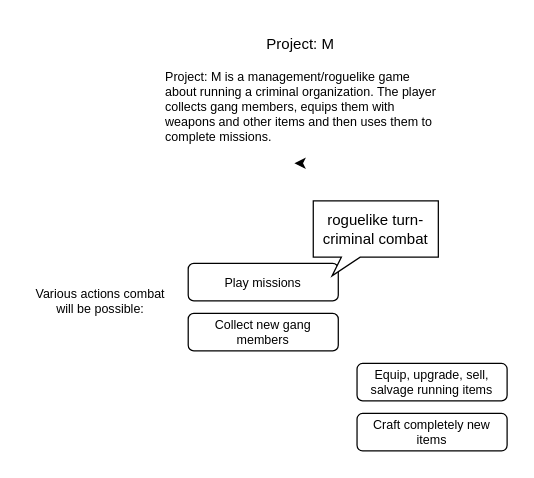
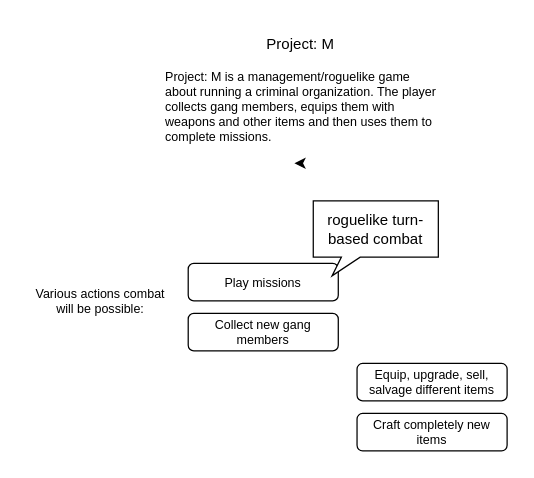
- <mxCell id="8" value="roguelike turn-criminal combat" style="whiteSpace=wrap;html=1;shape=mxgraph.basic.rectCallout;dx=30;dy=15;boundedLbl=1;" vertex="1" parent="1"><mxGeometry x="250" y="160" width="100" height="60" as="geometry" /></mxCell>
+ <mxCell id="8" value="roguelike turn-based combat" style="whiteSpace=wrap;html=1;shape=mxgraph.basic.rectCallout;dx=30;dy=15;boundedLbl=1;" vertex="1" parent="1"><mxGeometry x="250" y="160" width="100" height="60" as="geometry" /></mxCell>
- <mxCell id="9" value="Equip, upgrade, sell, salvage running items" style="rounded=1;whiteSpace=wrap;html=1;fontSize=10;" vertex="1" parent="1"><mxGeometry x="285" y="290" width="120" height="30" as="geometry" /></mxCell>
+ <mxCell id="9" value="Equip, upgrade, sell, salvage different items" style="rounded=1;whiteSpace=wrap;html=1;fontSize=10;" vertex="1" parent="1"><mxGeometry x="285" y="290" width="120" height="30" as="geometry" /></mxCell>
